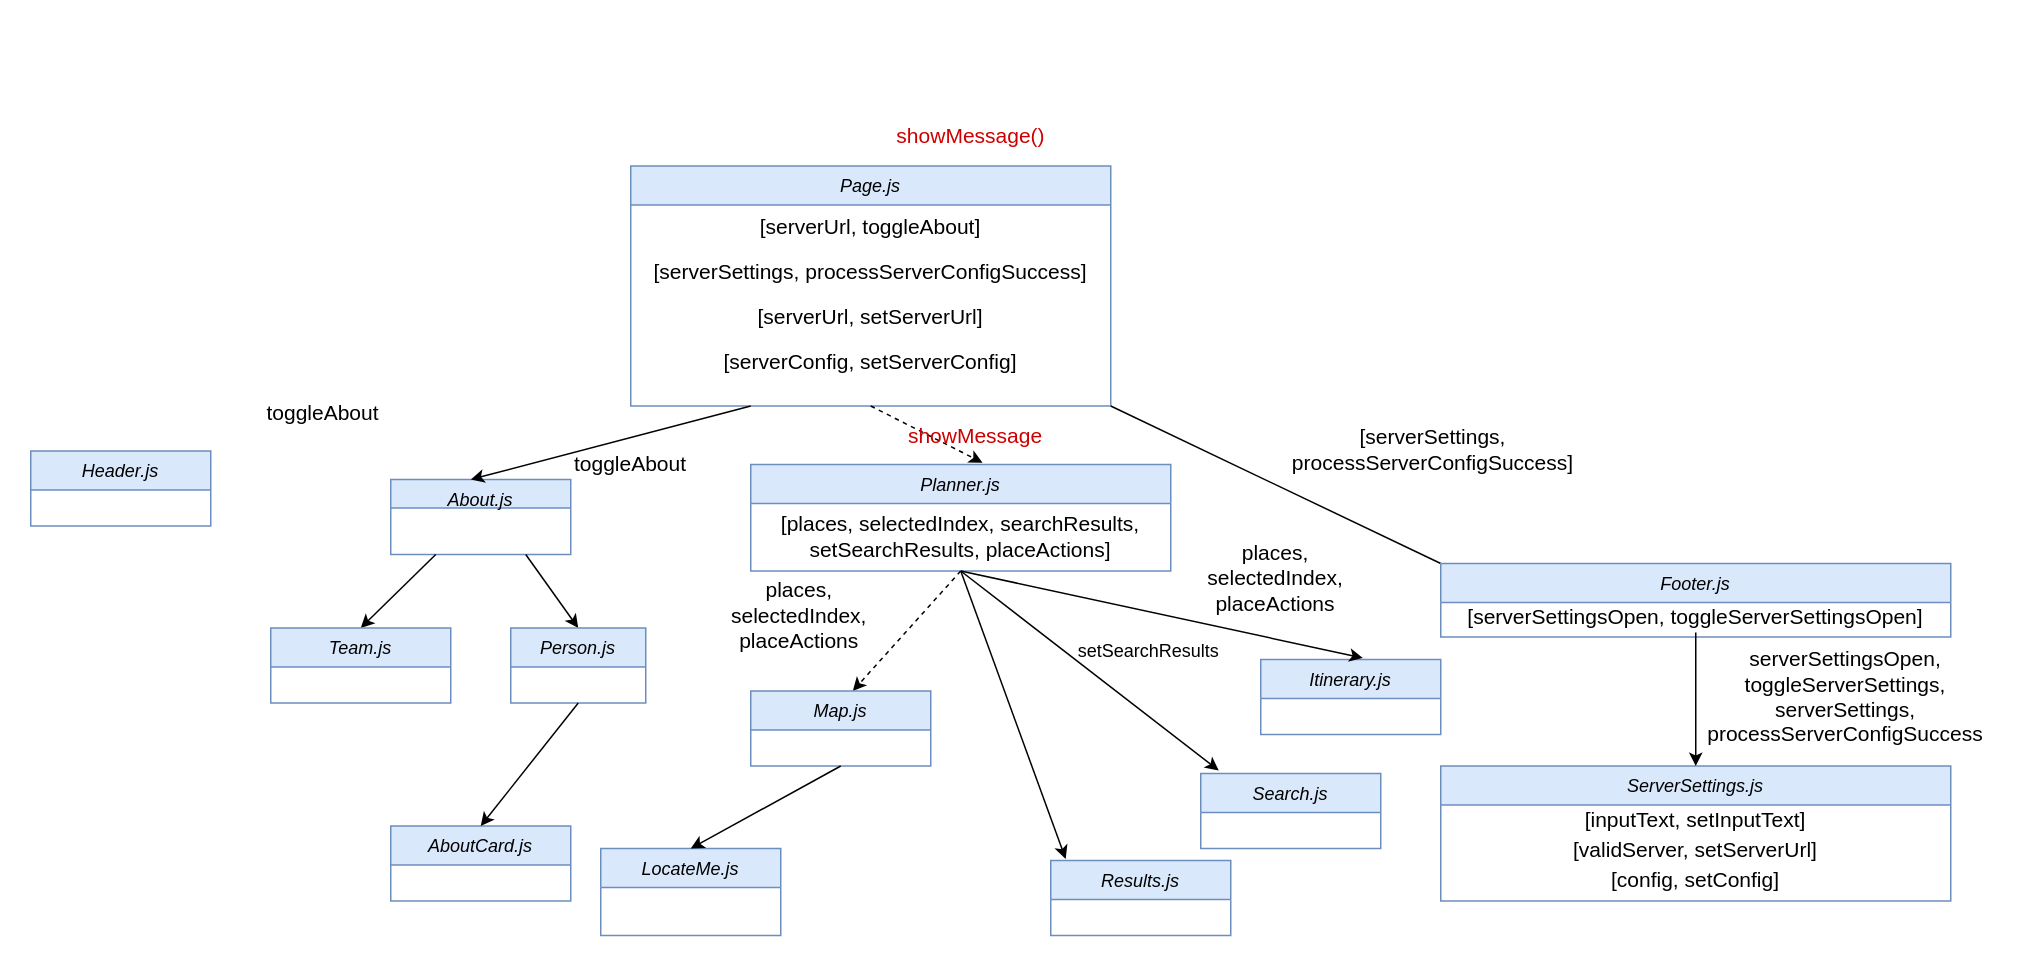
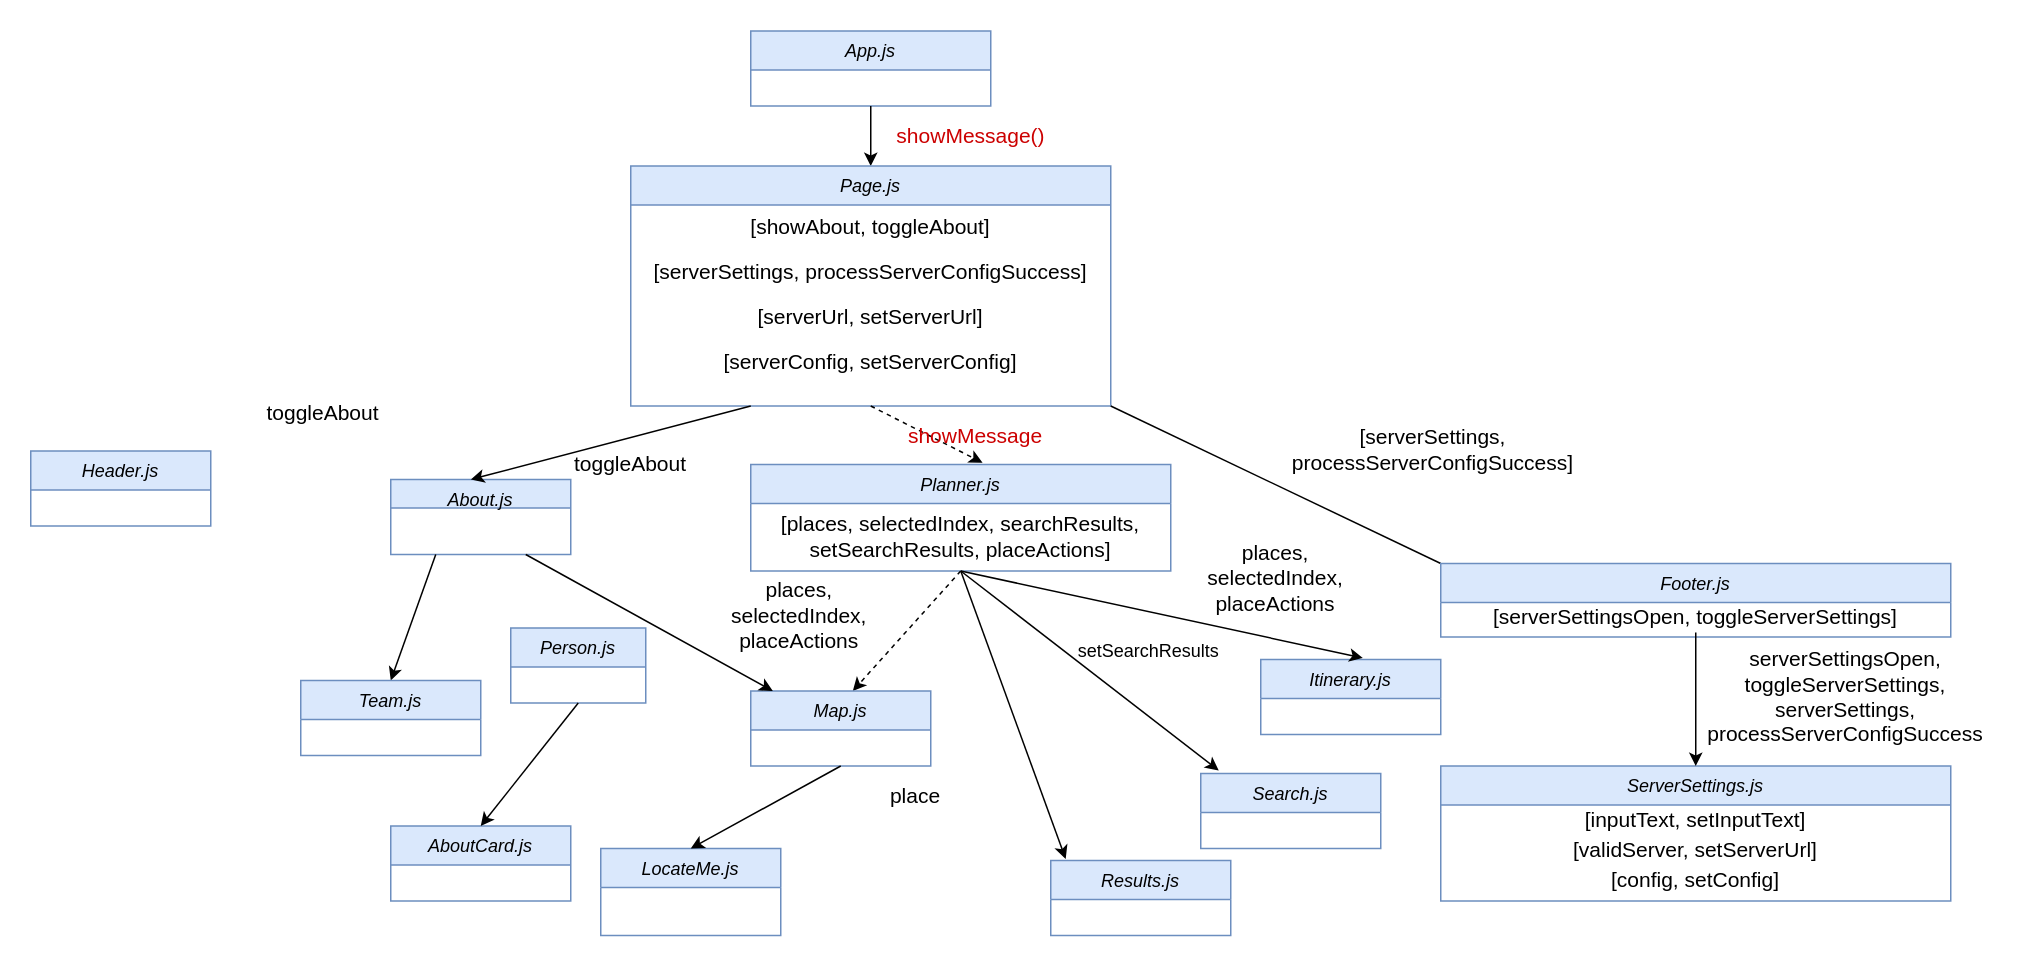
+ <mxCell id="2" value="App.js" style="swimlane;fontStyle=2;align=center;verticalAlign=top;childLayout=stackLayout;horizontal=1;startSize=26;horizontalStack=0;resizeParent=1;resizeLast=0;collapsible=1;marginBottom=0;rounded=0;shadow=0;strokeWidth=1;fillColor=#dae8fc;strokeColor=#6c8ebf;" parent="1" vertex="1"><mxGeometry x="500" y="20" width="160" height="50" as="geometry"><mxRectangle x="230" y="140" width="160" height="26" as="alternateBounds" /></mxGeometry></mxCell>
+ <mxCell id="3" value="" style="endArrow=classic;html=1;exitX=0.5;exitY=1;exitDx=0;exitDy=0;entryX=0.5;entryY=0;entryDx=0;entryDy=0;" parent="1" source="2" target="4" edge="1"><mxGeometry width="50" height="50" relative="1" as="geometry"><mxPoint x="570" y="420" as="sourcePoint" /><mxPoint x="580" y="100" as="targetPoint" /></mxGeometry></mxCell>
- <mxCell id="5" value="[serverUrl, toggleAbout]" style="text;html=1;strokeColor=none;fillColor=none;align=center;verticalAlign=middle;whiteSpace=wrap;rounded=0;fontSize=14;" parent="4" vertex="1"><mxGeometry y="26" width="320" height="30" as="geometry" /></mxCell>
+ <mxCell id="5" value="[showAbout, toggleAbout]" style="text;html=1;strokeColor=none;fillColor=none;align=center;verticalAlign=middle;whiteSpace=wrap;rounded=0;fontSize=14;" parent="4" vertex="1"><mxGeometry y="26" width="320" height="30" as="geometry" /></mxCell>
- <mxCell id="36" value="" style="endArrow=classic;html=1;exitX=0.75;exitY=1;exitDx=0;exitDy=0;entryX=0.5;entryY=0;entryDx=0;entryDy=0;" parent="1" source="12" target="38" edge="1"><mxGeometry width="50" height="50" relative="1" as="geometry"><mxPoint x="540" y="418" as="sourcePoint" /><mxPoint x="380" y="418" as="targetPoint" /></mxGeometry></mxCell>
+ <mxCell id="36" value="" style="endArrow=classic;html=1;exitX=0.75;exitY=1;exitDx=0;exitDy=0;" parent="1" source="12" target="24" edge="1"><mxGeometry width="50" height="50" relative="1" as="geometry"><mxPoint x="540" y="418" as="sourcePoint" /><mxPoint x="380" y="418" as="targetPoint" /></mxGeometry></mxCell>
- <mxCell id="21" value="[serverSettingsOpen, toggleServerSettingsOpen]" style="text;html=1;strokeColor=none;fillColor=none;align=center;verticalAlign=middle;whiteSpace=wrap;rounded=0;fontSize=14;" parent="20" vertex="1"><mxGeometry y="26" width="340" height="20" as="geometry" /></mxCell>
+ <mxCell id="21" value="[serverSettingsOpen, toggleServerSettings]" style="text;html=1;strokeColor=none;fillColor=none;align=center;verticalAlign=middle;whiteSpace=wrap;rounded=0;fontSize=14;" parent="20" vertex="1"><mxGeometry y="26" width="340" height="20" as="geometry" /></mxCell>
- <mxCell id="37" value="Team.js" style="swimlane;fontStyle=2;align=center;verticalAlign=top;childLayout=stackLayout;horizontal=1;startSize=26;horizontalStack=0;resizeParent=1;resizeLast=0;collapsible=1;marginBottom=0;rounded=0;shadow=0;strokeWidth=1;fillColor=#dae8fc;strokeColor=#6c8ebf;" parent="1" vertex="1"><mxGeometry y="418" width="120" height="50" as="geometry" x="180"><mxRectangle x="230" y="140" width="160" height="26" as="alternateBounds" /></mxGeometry></mxCell>
+ <mxCell id="37" value="Team.js" style="swimlane;fontStyle=2;align=center;verticalAlign=top;childLayout=stackLayout;horizontal=1;startSize=26;horizontalStack=0;resizeParent=1;resizeLast=0;collapsible=1;marginBottom=0;rounded=0;shadow=0;strokeWidth=1;fillColor=#dae8fc;strokeColor=#6c8ebf;" parent="1" vertex="1"><mxGeometry x="200" y="453" width="120" height="50" as="geometry"><mxRectangle x="230" y="140" width="160" height="26" as="alternateBounds" /></mxGeometry></mxCell>
+ <mxCell id="41" value="place" style="text;html=1;strokeColor=none;fillColor=none;align=center;verticalAlign=middle;whiteSpace=wrap;rounded=0;fontSize=14;" parent="1" vertex="1"><mxGeometry x="580" y="520" width="60" height="20" as="geometry" /></mxCell>
